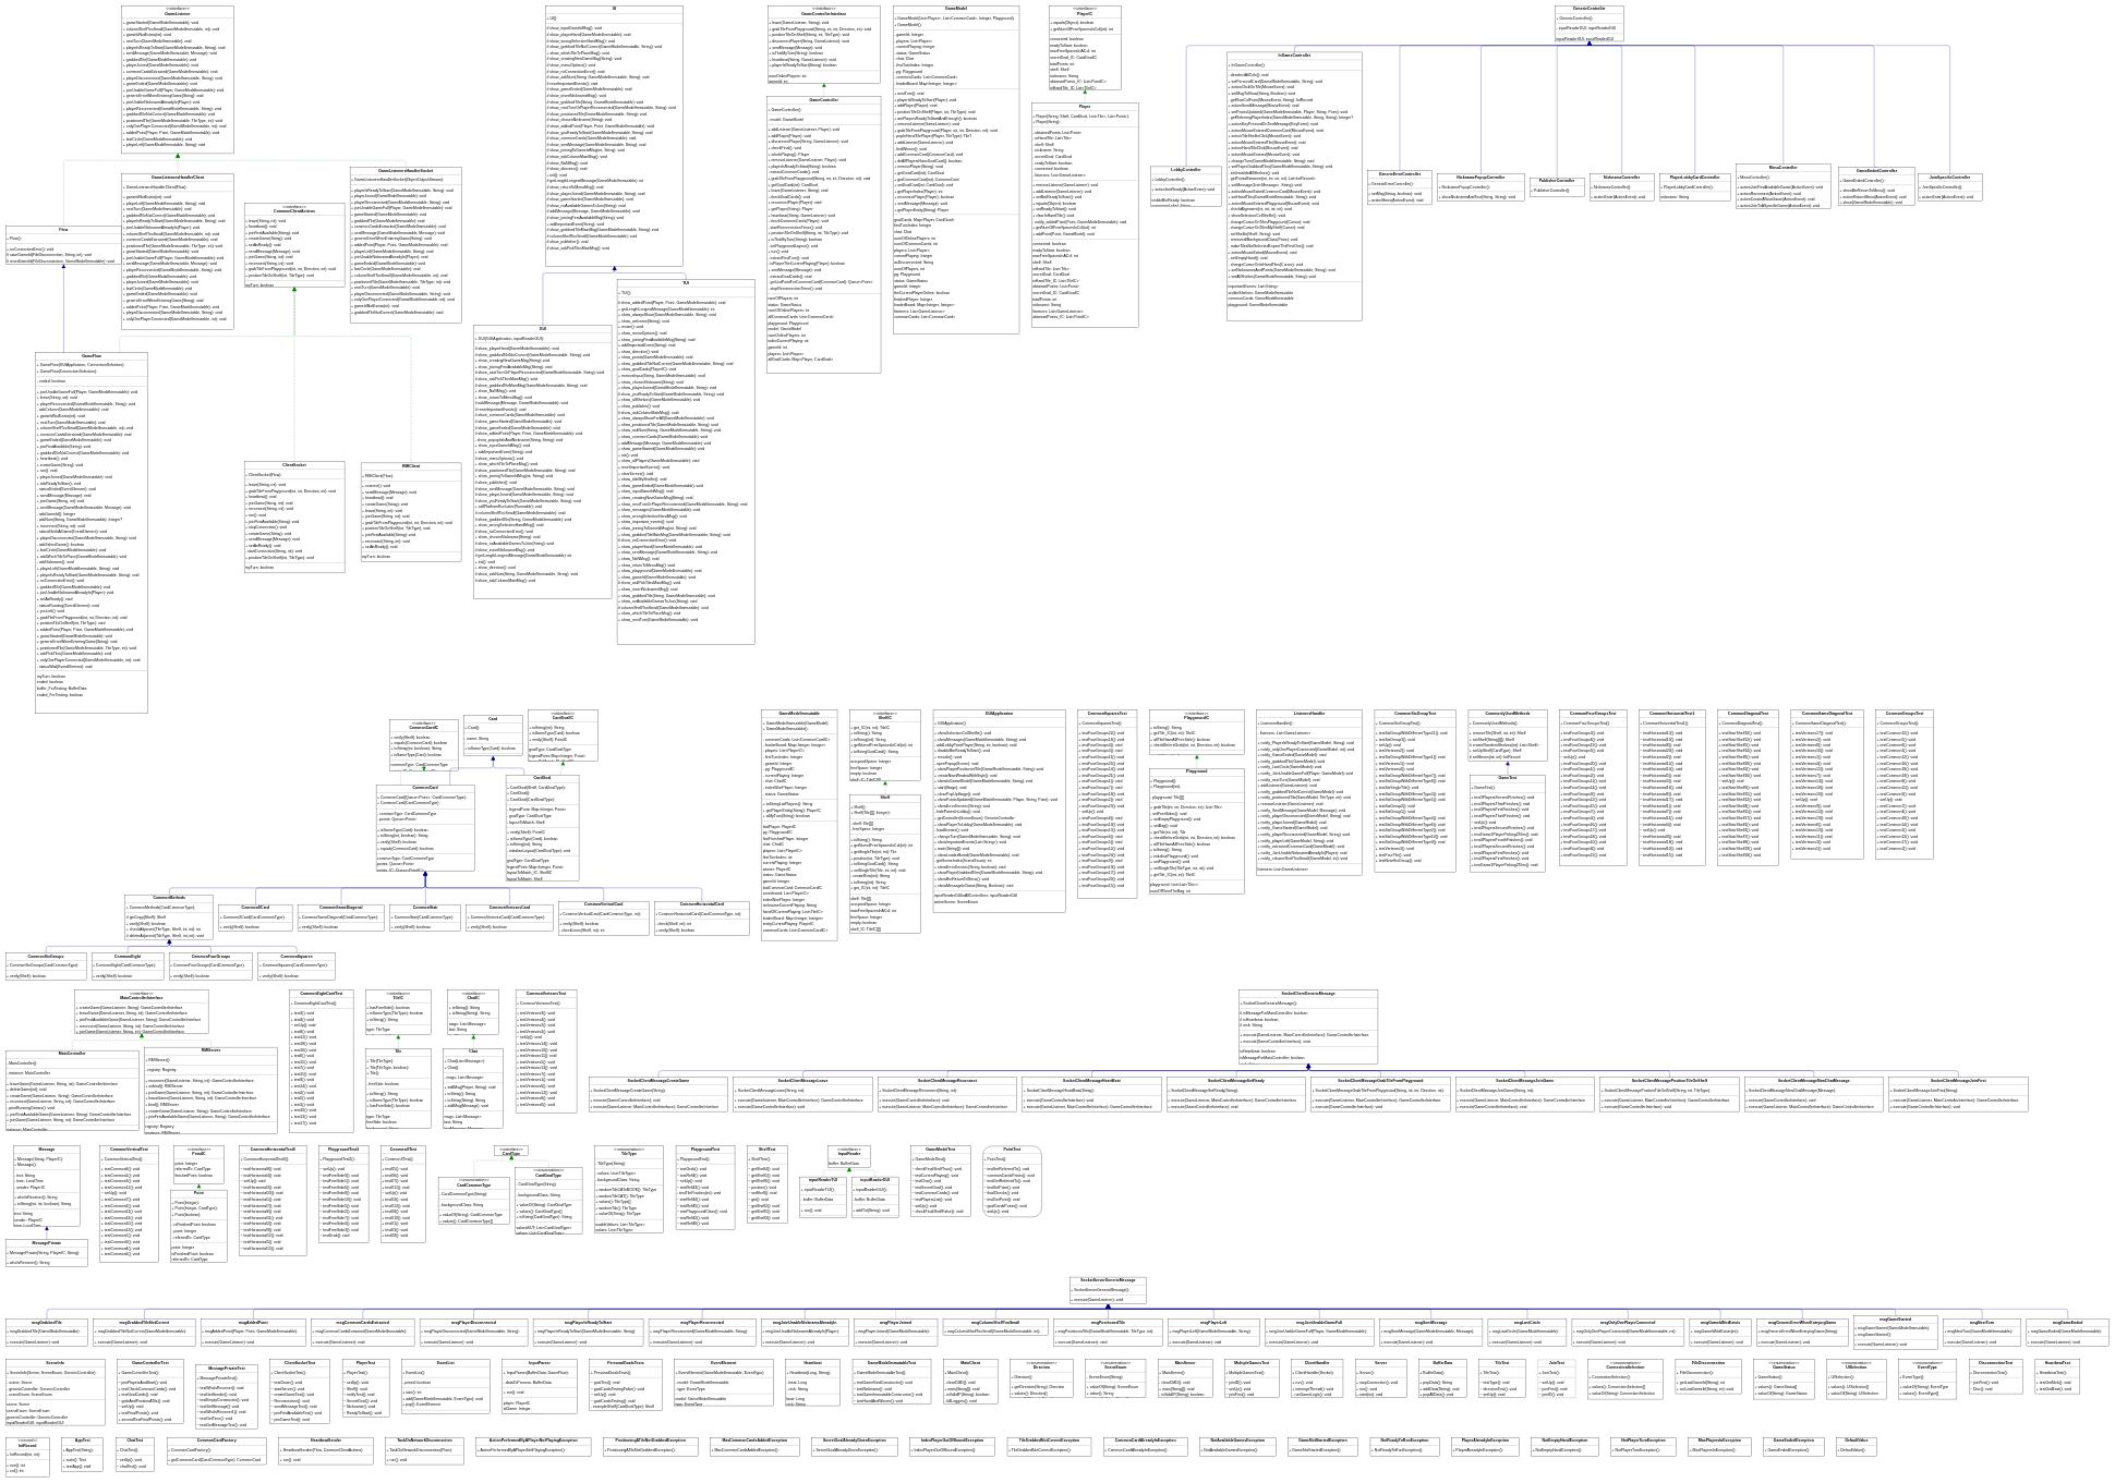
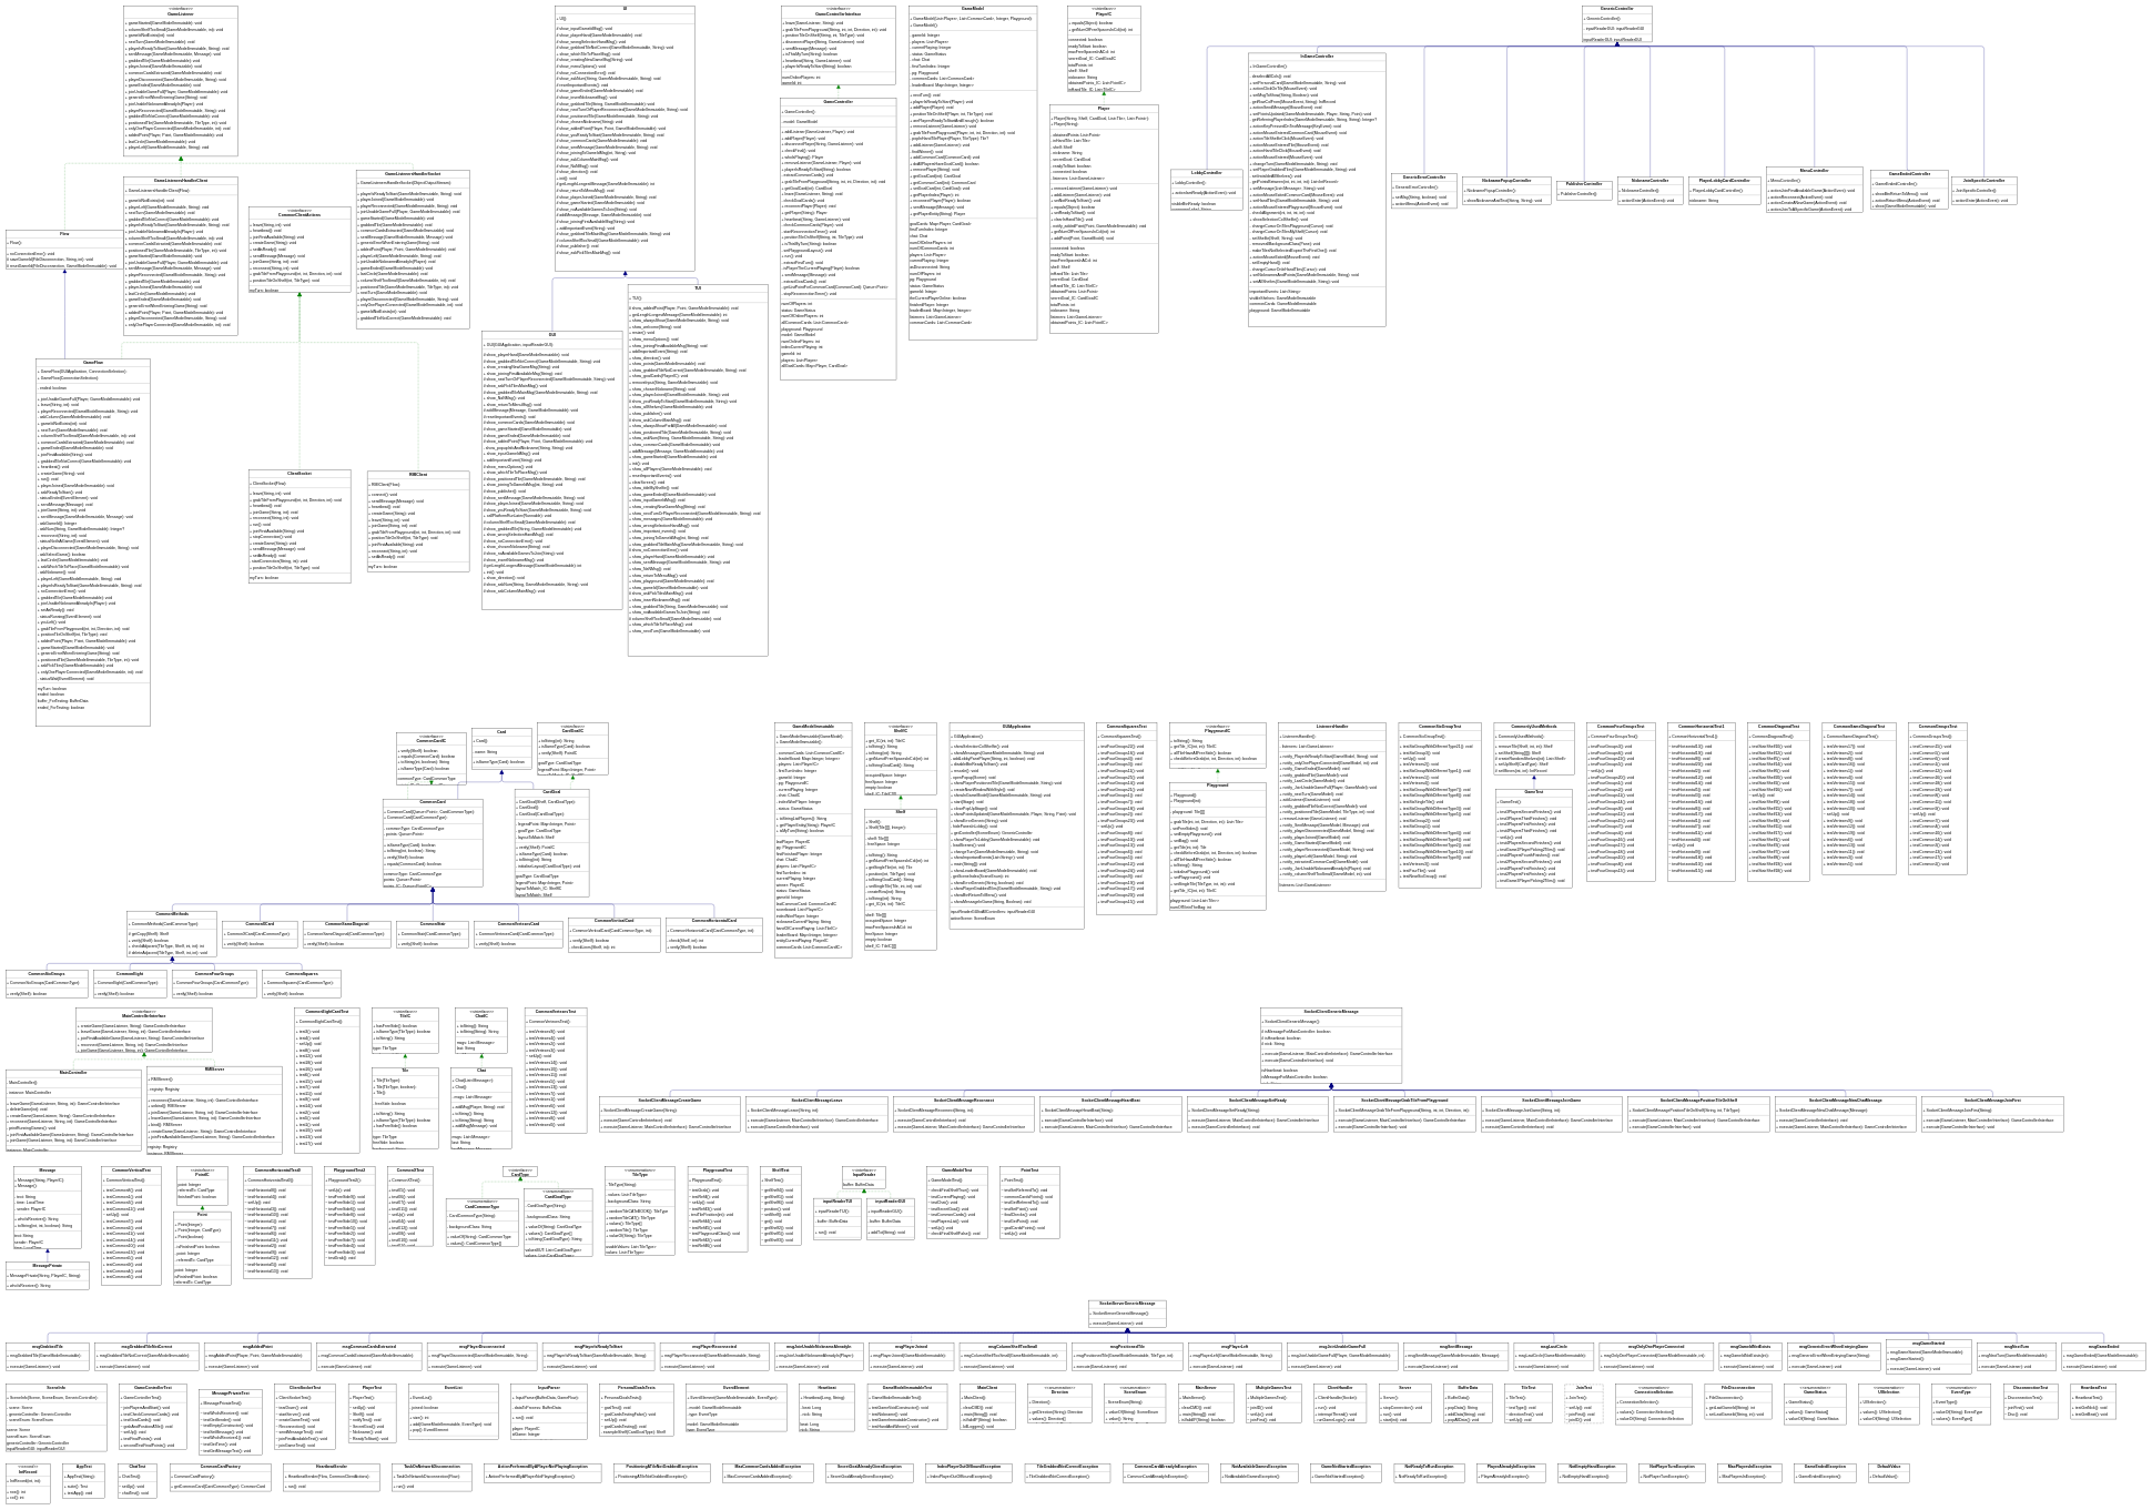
- <mxCell id="116" value="&lt;p style=&quot;margin:0px;margin-top:4px;text-align:center;&quot;&gt;&lt;b&gt;PointTest&lt;/b&gt;&lt;/p&gt;&lt;hr size=&quot;1&quot;/&gt;&lt;p style=&quot;margin:0 0 0 4px;line-height:1.6;&quot;&gt;+ PointTest(): &lt;/p&gt;&lt;hr size=&quot;1&quot;/&gt;&lt;p style=&quot;margin:0 0 0 4px;line-height:1.6;&quot;&gt;~ testSetReferredTo(): void&lt;br/&gt;~ commonCardsPoints(): void&lt;br/&gt;~ testGetReferredTo(): void&lt;br/&gt;~ testSetPoint(): void&lt;br/&gt;~ finalChecks(): void&lt;br/&gt;~ testGetPoint(): void&lt;br/&gt;~ goalCardsPoints(): void&lt;br/&gt;~ setUp(): void&lt;/p&gt;" style="verticalAlign=top;align=left;overflow=fill;fontSize=14;fontFamily=Helvetica;html=1;shadow=0;comic=0;labelBackgroundColor=none;strokeWidth=1;rounded=1;" parent="1" vertex="1"><mxGeometry x="3606" y="4207" width="216" height="260" as="geometry" /></mxCell>
+ <mxCell id="116" value="&lt;p style=&quot;margin:0px;margin-top:4px;text-align:center;&quot;&gt;&lt;b&gt;PointTest&lt;/b&gt;&lt;/p&gt;&lt;hr size=&quot;1&quot;/&gt;&lt;p style=&quot;margin:0 0 0 4px;line-height:1.6;&quot;&gt;+ PointTest(): &lt;/p&gt;&lt;hr size=&quot;1&quot;/&gt;&lt;p style=&quot;margin:0 0 0 4px;line-height:1.6;&quot;&gt;~ testSetReferredTo(): void&lt;br/&gt;~ commonCardsPoints(): void&lt;br/&gt;~ testGetReferredTo(): void&lt;br/&gt;~ testSetPoint(): void&lt;br/&gt;~ finalChecks(): void&lt;br/&gt;~ testGetPoint(): void&lt;br/&gt;~ goalCardsPoints(): void&lt;br/&gt;~ setUp(): void&lt;/p&gt;" style="verticalAlign=top;align=left;overflow=fill;fontSize=14;fontFamily=Helvetica;html=1;rounded=0;shadow=0;comic=0;labelBackgroundColor=none;strokeWidth=1;" parent="1" vertex="1"><mxGeometry x="3606" y="4207" width="216" height="260" as="geometry" /></mxCell>
- <mxCell id="44" value="&lt;p style=&quot;margin:0px;margin-top:4px;text-align:center;&quot;&gt;&lt;b&gt;CommonXTest&lt;/b&gt;&lt;/p&gt;&lt;hr size=&quot;1&quot;/&gt;&lt;p style=&quot;margin:0 0 0 4px;line-height:1.6;&quot;&gt;+ CommonXTest(): &lt;/p&gt;&lt;hr size=&quot;1&quot;/&gt;&lt;p style=&quot;margin:0 0 0 4px;line-height:1.6;&quot;&gt;+ testX5(): void&lt;br/&gt;+ testX6(): void&lt;br/&gt;+ testX7(): void&lt;br/&gt;+ testX11(): void&lt;br/&gt;~ setUp(): void&lt;br/&gt;+ testX4(): void&lt;br/&gt;+ testX12(): void&lt;br/&gt;+ testX8(): void&lt;br/&gt;+ testX10(): void&lt;br/&gt;+ testX1(): void&lt;br/&gt;+ testX3(): void&lt;br/&gt;+ testX9(): void&lt;/p&gt;" style="verticalAlign=top;align=left;overflow=fill;fontSize=14;fontFamily=Helvetica;html=1;rounded=0;shadow=0;comic=0;labelBackgroundColor=none;strokeWidth=1;" parent="1" vertex="1"><mxGeometry x="1397" y="4207" width="166" height="356" as="geometry" /></mxCell>
+ <mxCell id="44" value="&lt;p style=&quot;margin:0px;margin-top:4px;text-align:center;&quot;&gt;&lt;b&gt;CommonXTest&lt;/b&gt;&lt;/p&gt;&lt;hr size=&quot;1&quot;/&gt;&lt;p style=&quot;margin:0 0 0 4px;line-height:1.6;&quot;&gt;+ CommonXTest(): &lt;/p&gt;&lt;hr size=&quot;1&quot;/&gt;&lt;p style=&quot;margin:0 0 0 4px;line-height:1.6;&quot;&gt;+ testX5(): void&lt;br/&gt;+ testX6(): void&lt;br/&gt;+ testX7(): void&lt;br/&gt;+ testX11(): void&lt;br/&gt;~ setUp(): void&lt;br/&gt;+ testX4(): void&lt;br/&gt;+ testX12(): void&lt;br/&gt;+ testX8(): void&lt;br/&gt;+ testX10(): void&lt;br/&gt;+ testX1(): void&lt;br/&gt;+ testX3(): void&lt;br/&gt;+ testX9(): void&lt;/p&gt;" style="verticalAlign=top;align=left;overflow=fill;fontSize=14;fontFamily=Helvetica;html=1;rounded=0;shadow=0;comic=0;labelBackgroundColor=none;strokeWidth=1;" parent="1" vertex="1"><mxGeometry x="1397" y="4207" width="166" height="285" as="geometry" /></mxCell>
- <mxCell id="152" value="&lt;p style=&quot;margin:0px;margin-top:4px;text-align:center;&quot;&gt;&lt;b&gt;msgColumnShelfTooSmall&lt;/b&gt;&lt;/p&gt;&lt;hr size=&quot;1&quot;/&gt;&lt;p style=&quot;margin:0 0 0 4px;line-height:1.6;&quot;&gt;+ msgColumnShelfTooSmall(GameModelImmutable, int): &lt;/p&gt;&lt;hr size=&quot;1&quot;/&gt;&lt;p style=&quot;margin:0 0 0 4px;line-height:1.6;&quot;&gt;+ execute(GameListener): void&lt;/p&gt;" style="verticalAlign=top;align=left;overflow=fill;fontSize=14;fontFamily=Helvetica;html=1;rounded=0;shadow=0;comic=0;labelBackgroundColor=none;strokeWidth=1;" parent="1" vertex="1"><mxGeometry x="3460" y="4842" width="386" height="60" as="geometry" /></mxCell>
+ <mxCell id="152" value="&lt;p style=&quot;margin:0px;margin-top:4px;text-align:center;&quot;&gt;&lt;b&gt;msgColumnShelfTooSmall&lt;/b&gt;&lt;/p&gt;&lt;hr size=&quot;1&quot;/&gt;&lt;p style=&quot;margin:0 0 0 4px;line-height:1.6;&quot;&gt;+ msgColumnShelfTooSmall(GameModelImmutable, int): &lt;/p&gt;&lt;hr size=&quot;1&quot;/&gt;&lt;p style=&quot;margin:0 0 0 4px;line-height:1.6;&quot;&gt;+ execute(GameListener): void&lt;/p&gt;" style="verticalAlign=top;align=left;overflow=fill;fontSize=14;fontFamily=Helvetica;html=1;rounded=0;shadow=0;comic=0;labelBackgroundColor=none;strokeWidth=1;" parent="1" vertex="1"><mxGeometry x="3460" y="4842" width="386" height="99" as="geometry" /></mxCell>
